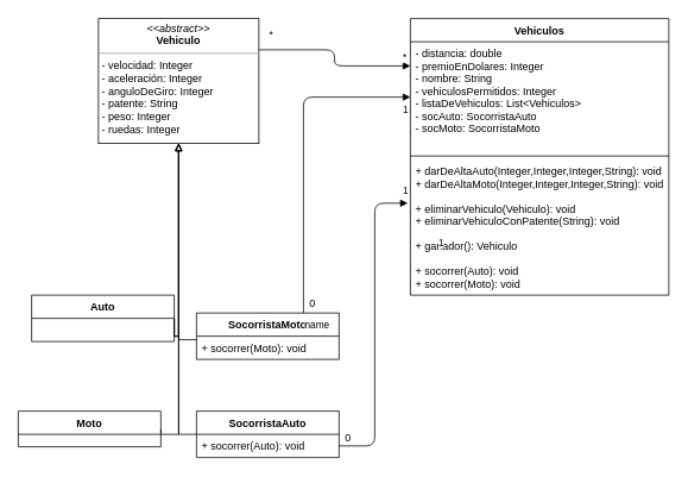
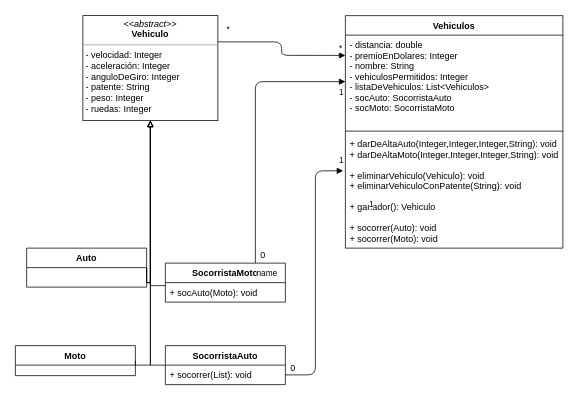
- <mxCell id="14" value="+ socorrer(Moto): void" style="text;strokeColor=none;fillColor=none;align=left;verticalAlign=top;spacingLeft=4;spacingRight=4;overflow=hidden;rotatable=0;points=[[0,0.5],[1,0.5]];portConstraint=eastwest;" vertex="1" parent="13"><mxGeometry y="26" width="160" height="26" as="geometry" /></mxCell>
+ <mxCell id="14" value="+ socAuto(Moto): void" style="text;strokeColor=none;fillColor=none;align=left;verticalAlign=top;spacingLeft=4;spacingRight=4;overflow=hidden;rotatable=0;points=[[0,0.5],[1,0.5]];portConstraint=eastwest;" vertex="1" parent="13"><mxGeometry y="26" width="160" height="26" as="geometry" /></mxCell>
- <mxCell id="12" value="+ socorrer(Auto): void" style="text;strokeColor=none;fillColor=none;align=left;verticalAlign=top;spacingLeft=4;spacingRight=4;overflow=hidden;rotatable=0;points=[[0,0.5],[1,0.5]];portConstraint=eastwest;" vertex="1" parent="11"><mxGeometry y="26" width="160" height="26" as="geometry" /></mxCell>
+ <mxCell id="12" value="+ socorrer(List): void" style="text;strokeColor=none;fillColor=none;align=left;verticalAlign=top;spacingLeft=4;spacingRight=4;overflow=hidden;rotatable=0;points=[[0,0.5],[1,0.5]];portConstraint=eastwest;" vertex="1" parent="11"><mxGeometry y="26" width="160" height="26" as="geometry" /></mxCell>
